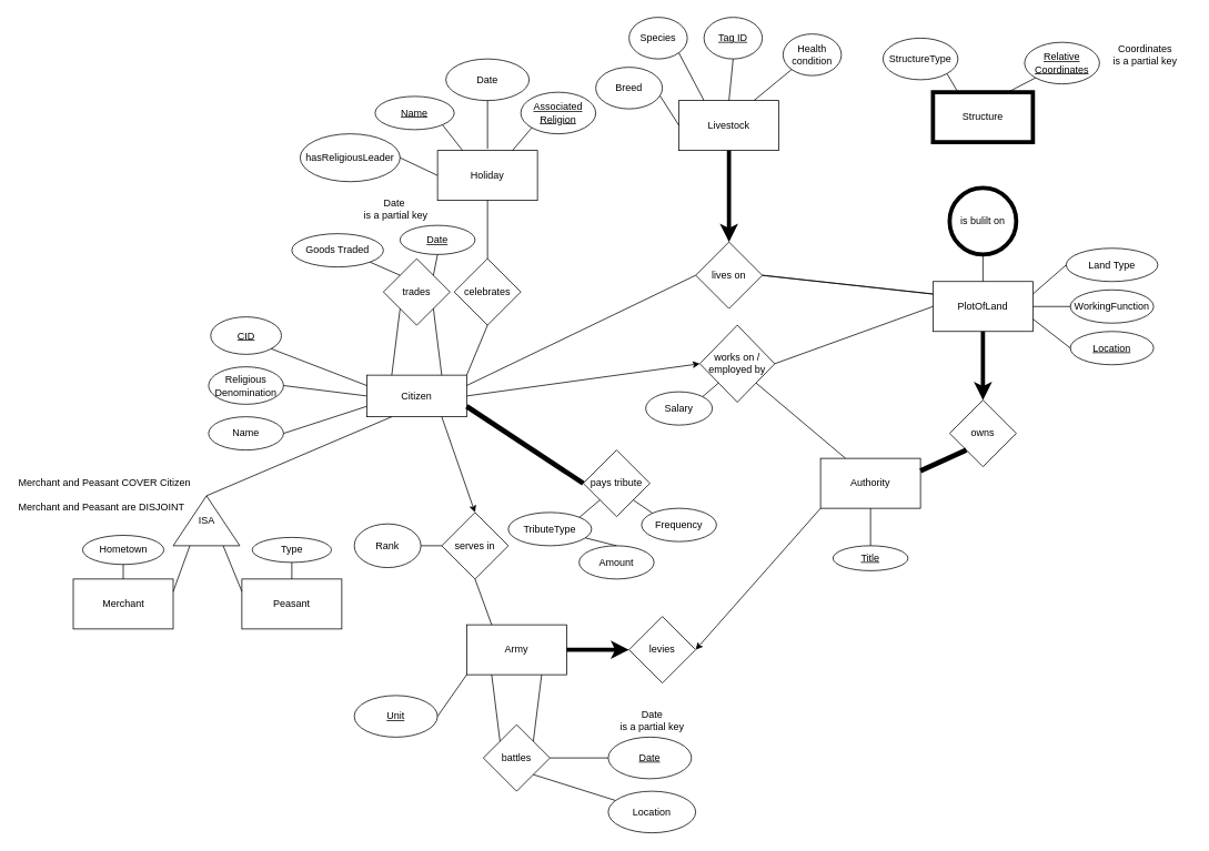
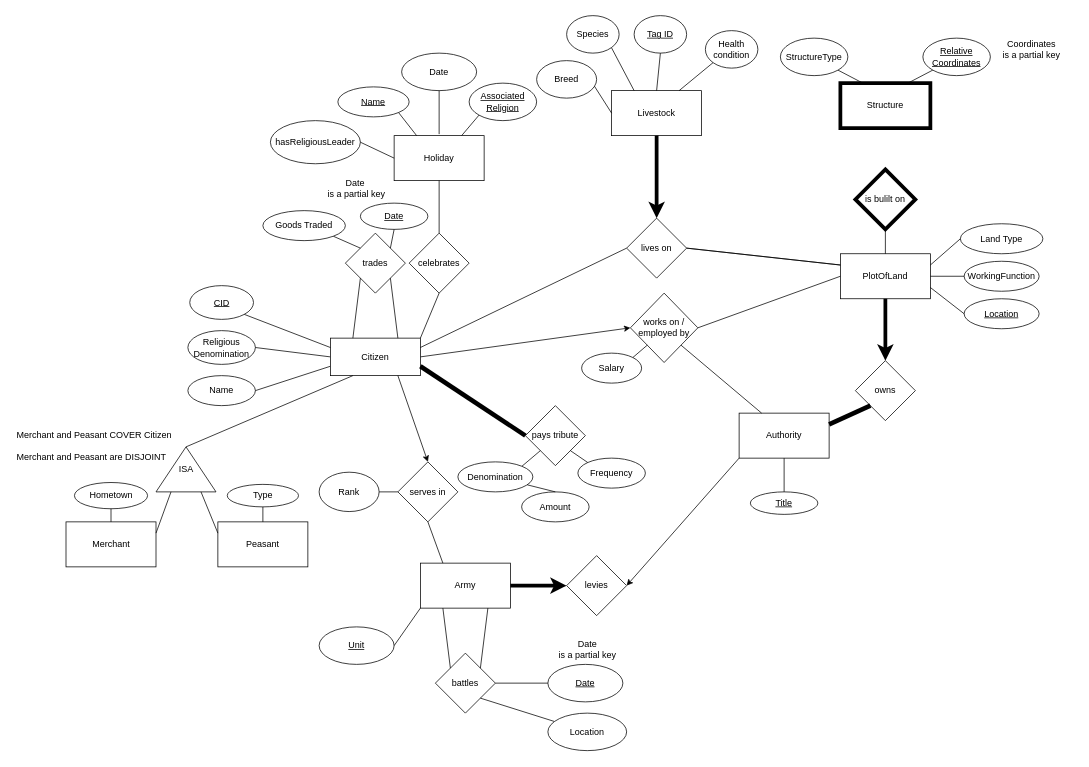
- <mxCell id="79" value="StructureType" style="ellipse;whiteSpace=wrap;html=1;" parent="1" vertex="1"><mxGeometry x="1060" y="45" width="90" height="50" as="geometry" /></mxCell>
+ <mxCell id="79" value="StructureType" style="ellipse;whiteSpace=wrap;html=1;" parent="1" vertex="1"><mxGeometry x="1040" y="50" width="90" height="50" as="geometry" /></mxCell>
- <mxCell id="80" value="is bulilt on" style="ellipse;whiteSpace=wrap;html=1;strokeWidth=5;" parent="1" vertex="1"><mxGeometry x="1140" y="225" width="80" height="80" as="geometry" /></mxCell>
+ <mxCell id="80" value="is bulilt on" style="rhombus;whiteSpace=wrap;html=1;strokeWidth=5;" parent="1" vertex="1"><mxGeometry x="1140" y="225" width="80" height="80" as="geometry" /></mxCell>
- <mxCell id="13" value="TributeType" style="ellipse;whiteSpace=wrap;html=1;" parent="1" vertex="1"><mxGeometry x="610" y="615" width="100" height="40" as="geometry" /></mxCell>
+ <mxCell id="13" value="Denomination" style="ellipse;whiteSpace=wrap;html=1;" parent="1" vertex="1"><mxGeometry x="610" y="615" width="100" height="40" as="geometry" /></mxCell>
